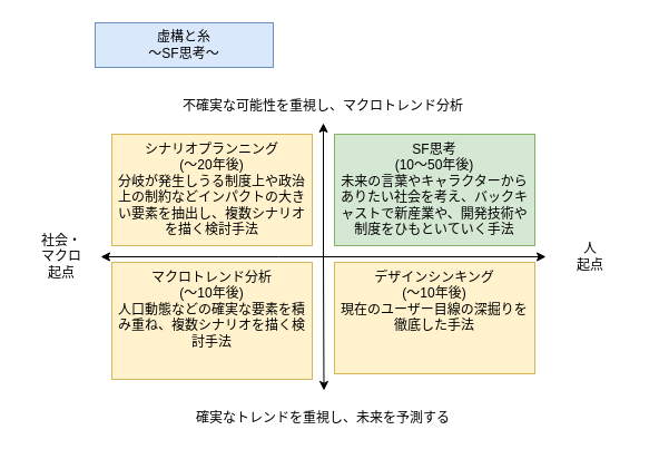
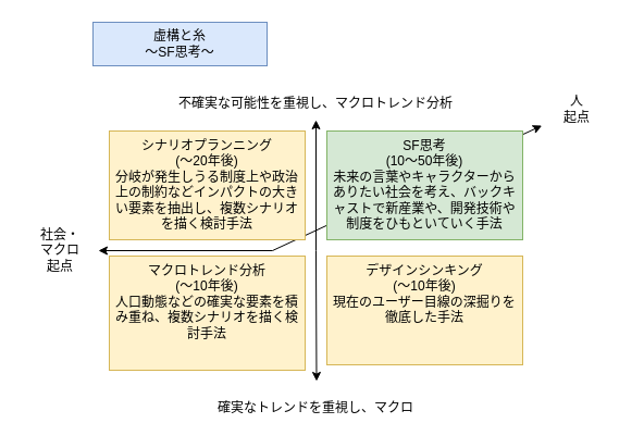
- <mxCell id="8" value="人&lt;div&gt;起点&lt;/div&gt;" style="text;html=1;align=center;verticalAlign=middle;whiteSpace=wrap;rounded=0;" parent="1" vertex="1"><mxGeometry x="490" y="215" width="80" height="30" as="geometry" /></mxCell>
+ <mxCell id="8" value="人&lt;div&gt;起点&lt;/div&gt;" style="text;html=1;align=center;verticalAlign=middle;whiteSpace=wrap;rounded=0;" parent="1" vertex="1"><mxGeometry x="490" y="85" width="80" height="30" as="geometry" /></mxCell>
- <mxCell id="7" value="確実なトレンドを重視し、未来を予測する" style="text;html=1;align=center;verticalAlign=middle;whiteSpace=wrap;rounded=0;" parent="1" vertex="1"><mxGeometry x="170" y="360" width="240" height="30" as="geometry" /></mxCell>
+ <mxCell id="7" value="確実なトレンドを重視し、マクロ" style="text;html=1;align=center;verticalAlign=middle;whiteSpace=wrap;rounded=0;" parent="1" vertex="1"><mxGeometry x="170" y="360" width="240" height="30" as="geometry" /></mxCell>
